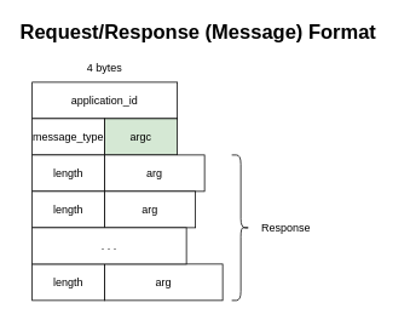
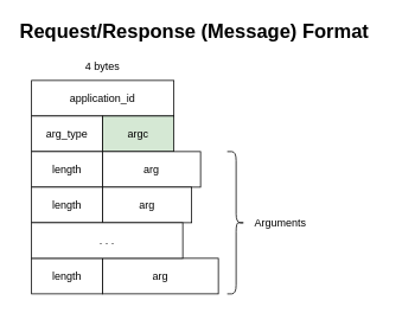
- <mxCell id="4" value="message_type" style="rounded=0;whiteSpace=wrap;html=1;fontSize=12;" vertex="1" parent="1"><mxGeometry x="35" y="130" width="80" height="40" as="geometry" /></mxCell>
+ <mxCell id="4" value="arg_type" style="rounded=0;whiteSpace=wrap;html=1;fontSize=12;" vertex="1" parent="1"><mxGeometry x="35" y="130" width="80" height="40" as="geometry" /></mxCell>
- <mxCell id="15" value="Response" style="text;html=1;strokeColor=none;fillColor=none;align=center;verticalAlign=middle;whiteSpace=wrap;rounded=0;fontSize=12;" vertex="1" parent="1"><mxGeometry x="285" y="235" width="60" height="30" as="geometry" /></mxCell>
+ <mxCell id="15" value="Arguments" style="text;html=1;strokeColor=none;fillColor=none;align=center;verticalAlign=middle;whiteSpace=wrap;rounded=0;fontSize=12;" vertex="1" parent="1"><mxGeometry x="285" y="235" width="60" height="30" as="geometry" /></mxCell>
